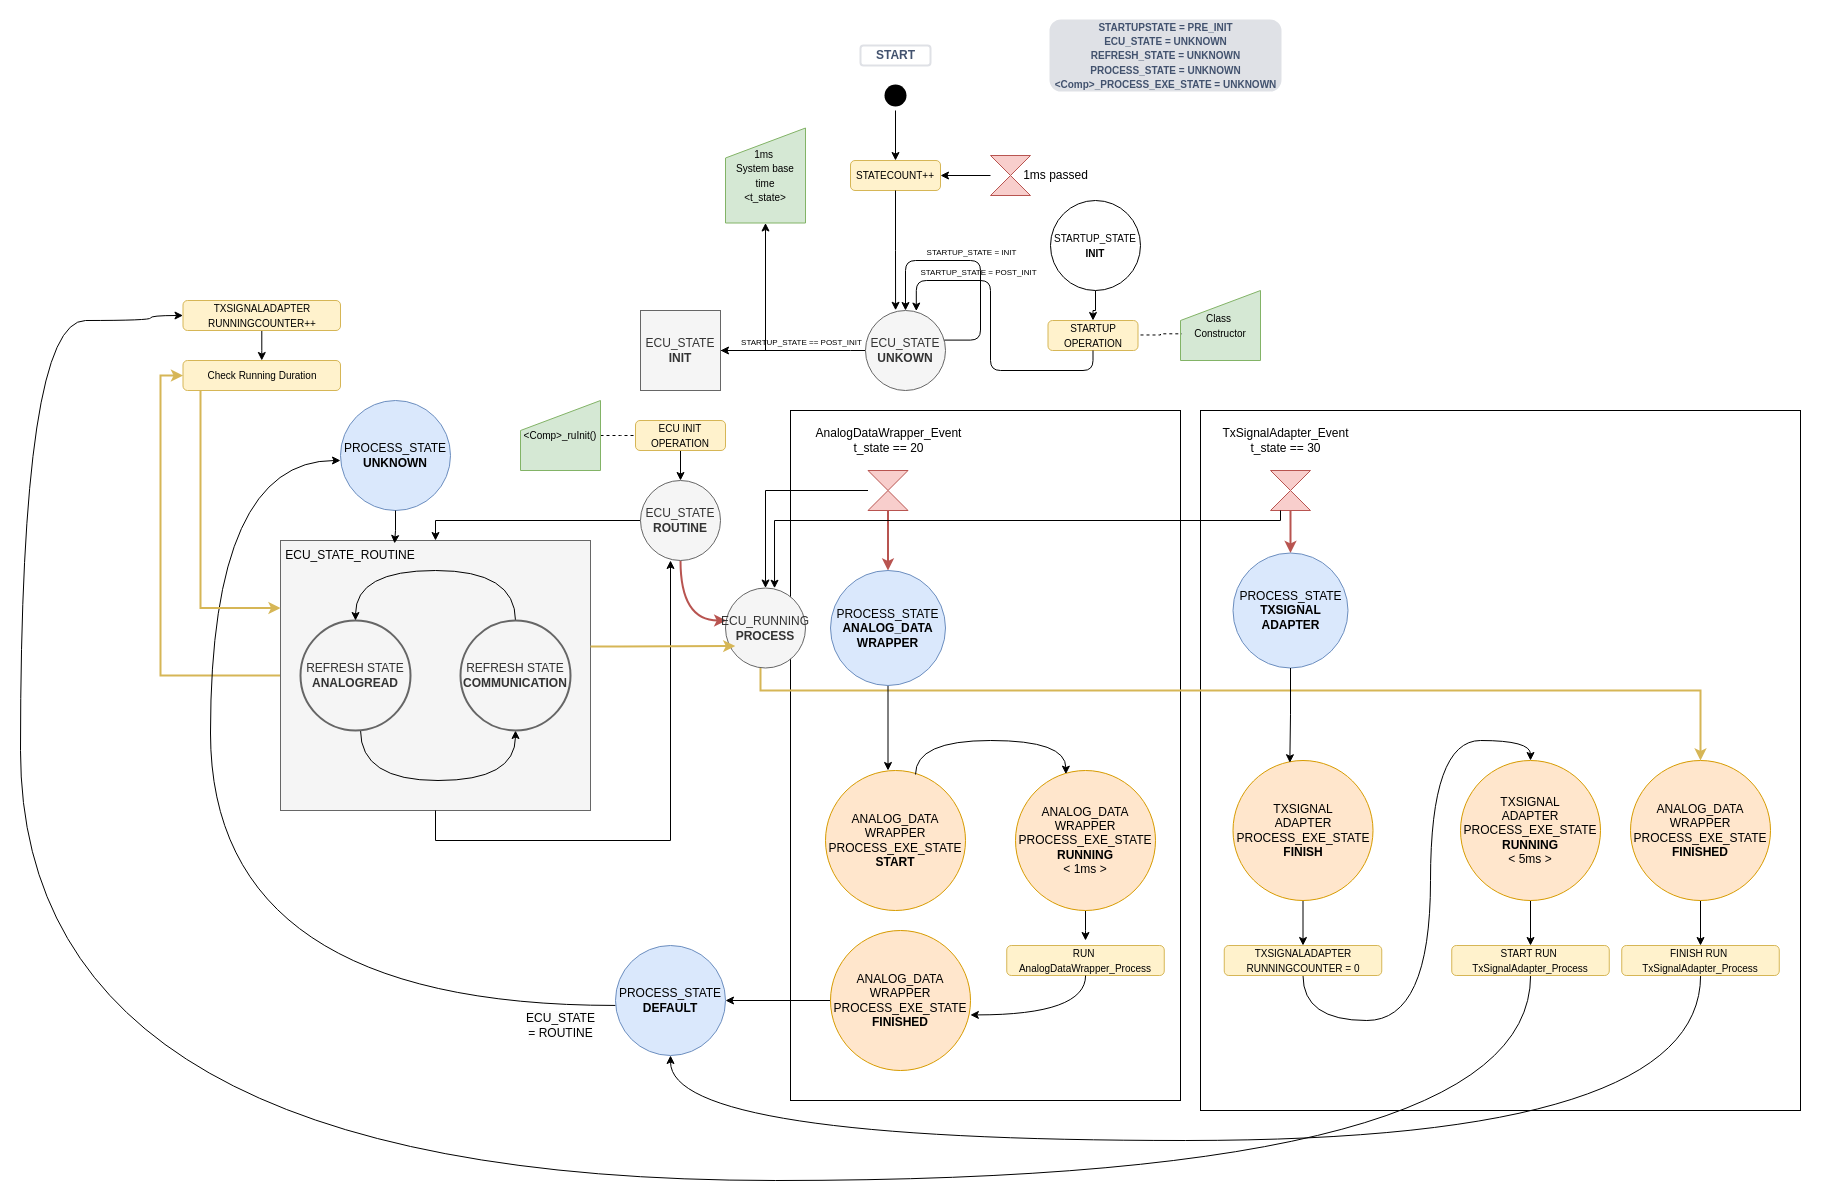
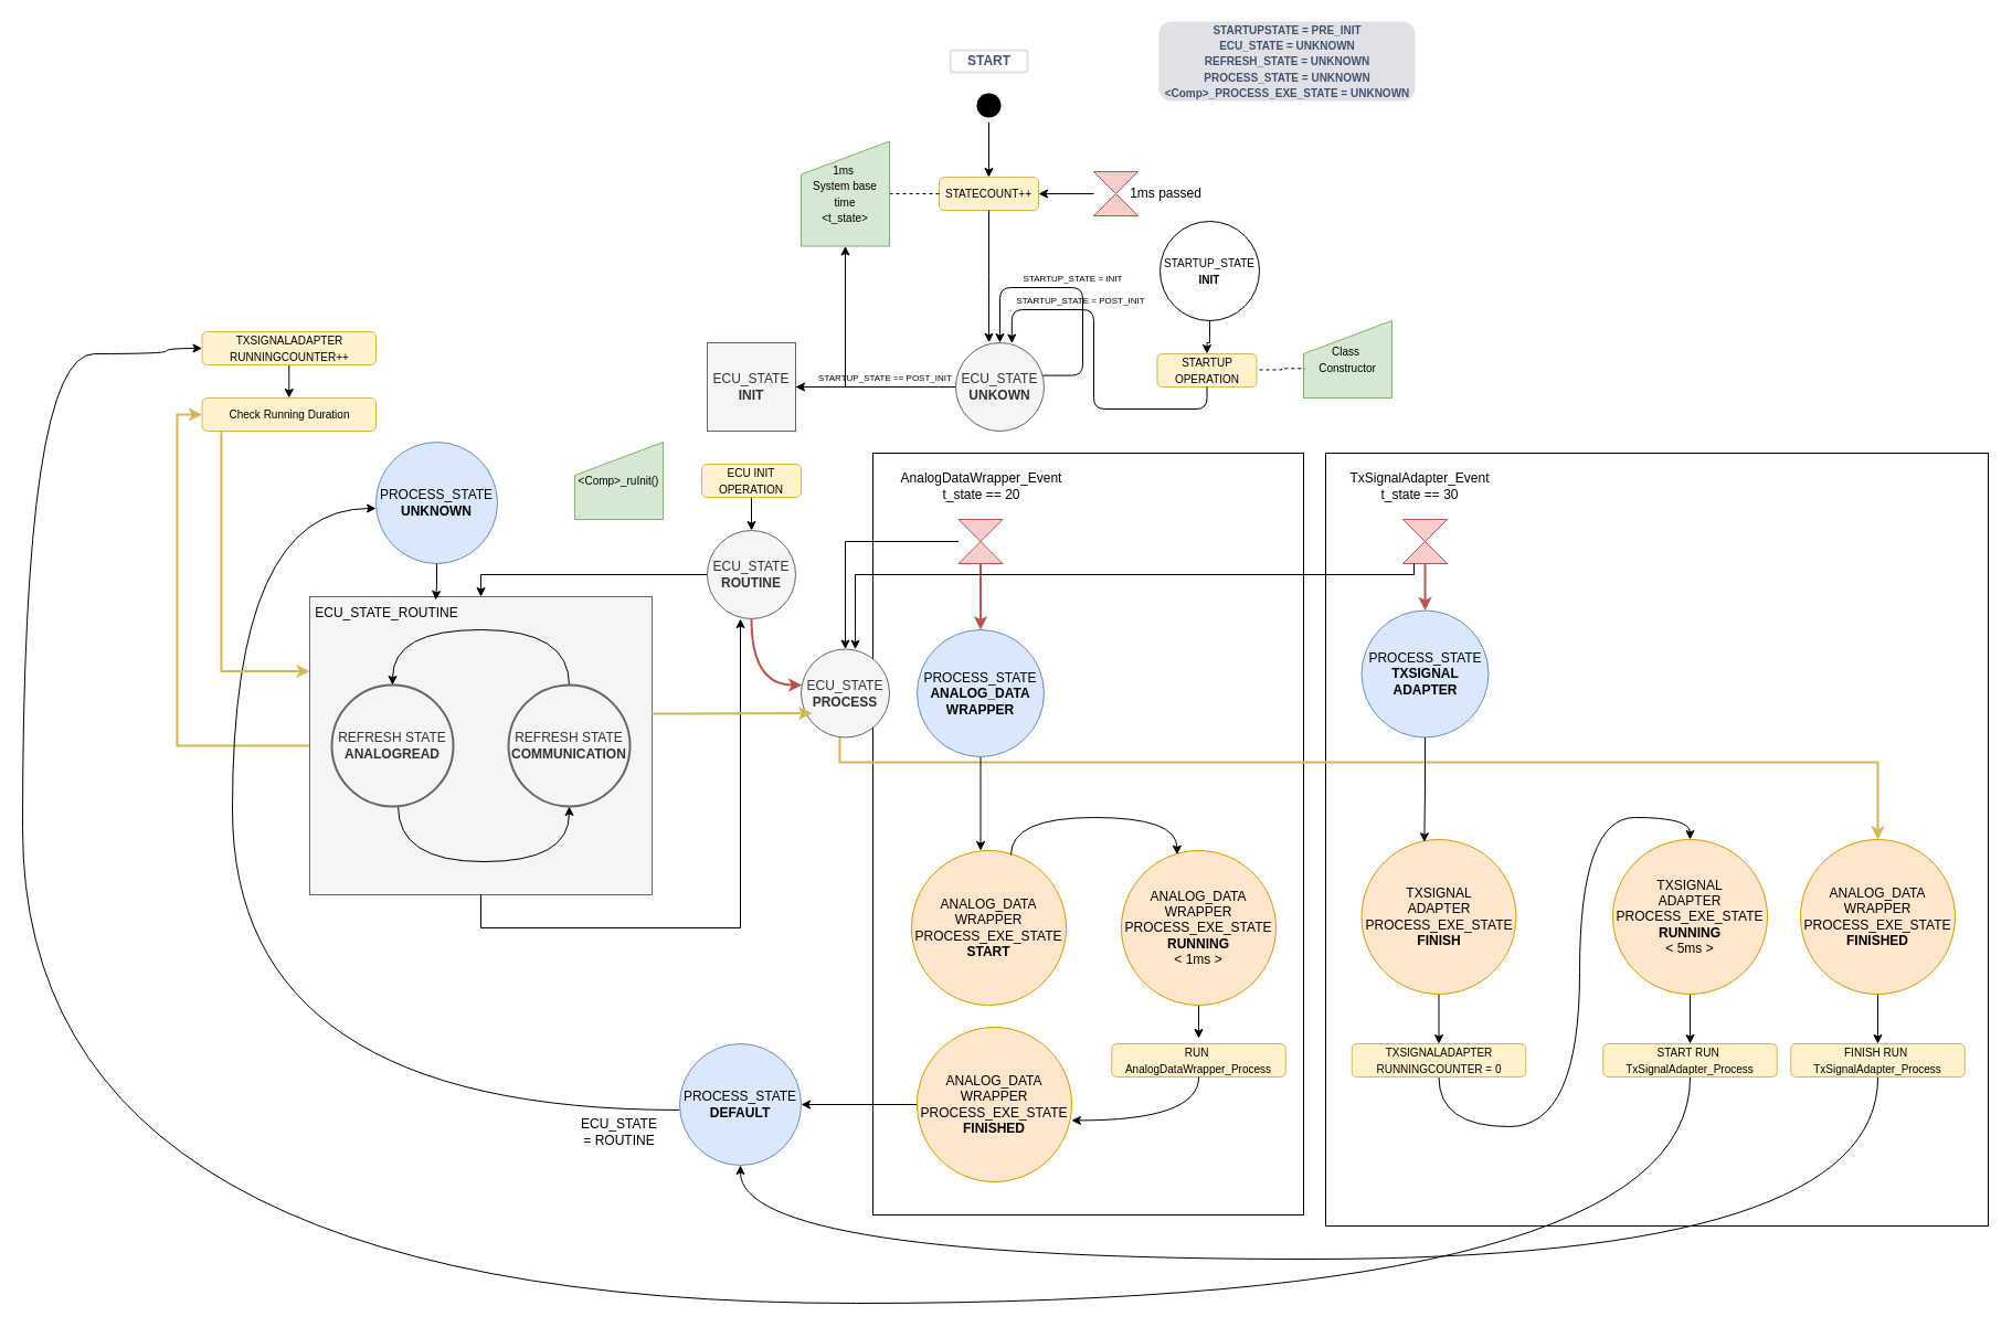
+ <mxCell id="34" style="edgeStyle=orthogonalEdgeStyle;rounded=0;orthogonalLoop=1;jettySize=auto;html=1;entryX=0;entryY=0.5;entryDx=0;entryDy=0;endArrow=none;endFill=0;dashed=1;" edge="1" parent="1" source="35" target="32"><mxGeometry relative="1" as="geometry" /></mxCell>
- <mxCell id="30" style="edgeStyle=orthogonalEdgeStyle;rounded=0;orthogonalLoop=1;jettySize=auto;html=1;entryX=0;entryY=0.5;entryDx=0;entryDy=0;dashed=1;endArrow=none;endFill=0;" edge="1" parent="1" source="31" target="20"><mxGeometry relative="1" as="geometry"><Array as="points"><mxPoint x="620" y="435" /><mxPoint x="620" y="435" /></Array></mxGeometry></mxCell>
- <mxCell id="44" value="ECU_RUNNING&lt;div&gt;&lt;b&gt;PROCESS&lt;/b&gt;&lt;/div&gt;" style="ellipse;whiteSpace=wrap;html=1;aspect=fixed;fillColor=#f5f5f5;fontColor=#333333;strokeColor=#666666;" vertex="1" parent="1"><mxGeometry x="725" y="587.5" width="80" height="80" as="geometry" /></mxCell>
+ <mxCell id="44" value="ECU_STATE&lt;div&gt;&lt;b&gt;PROCESS&lt;/b&gt;&lt;/div&gt;" style="ellipse;whiteSpace=wrap;html=1;aspect=fixed;fillColor=#f5f5f5;fontColor=#333333;strokeColor=#666666;" vertex="1" parent="1"><mxGeometry x="725" y="587.5" width="80" height="80" as="geometry" /></mxCell>
